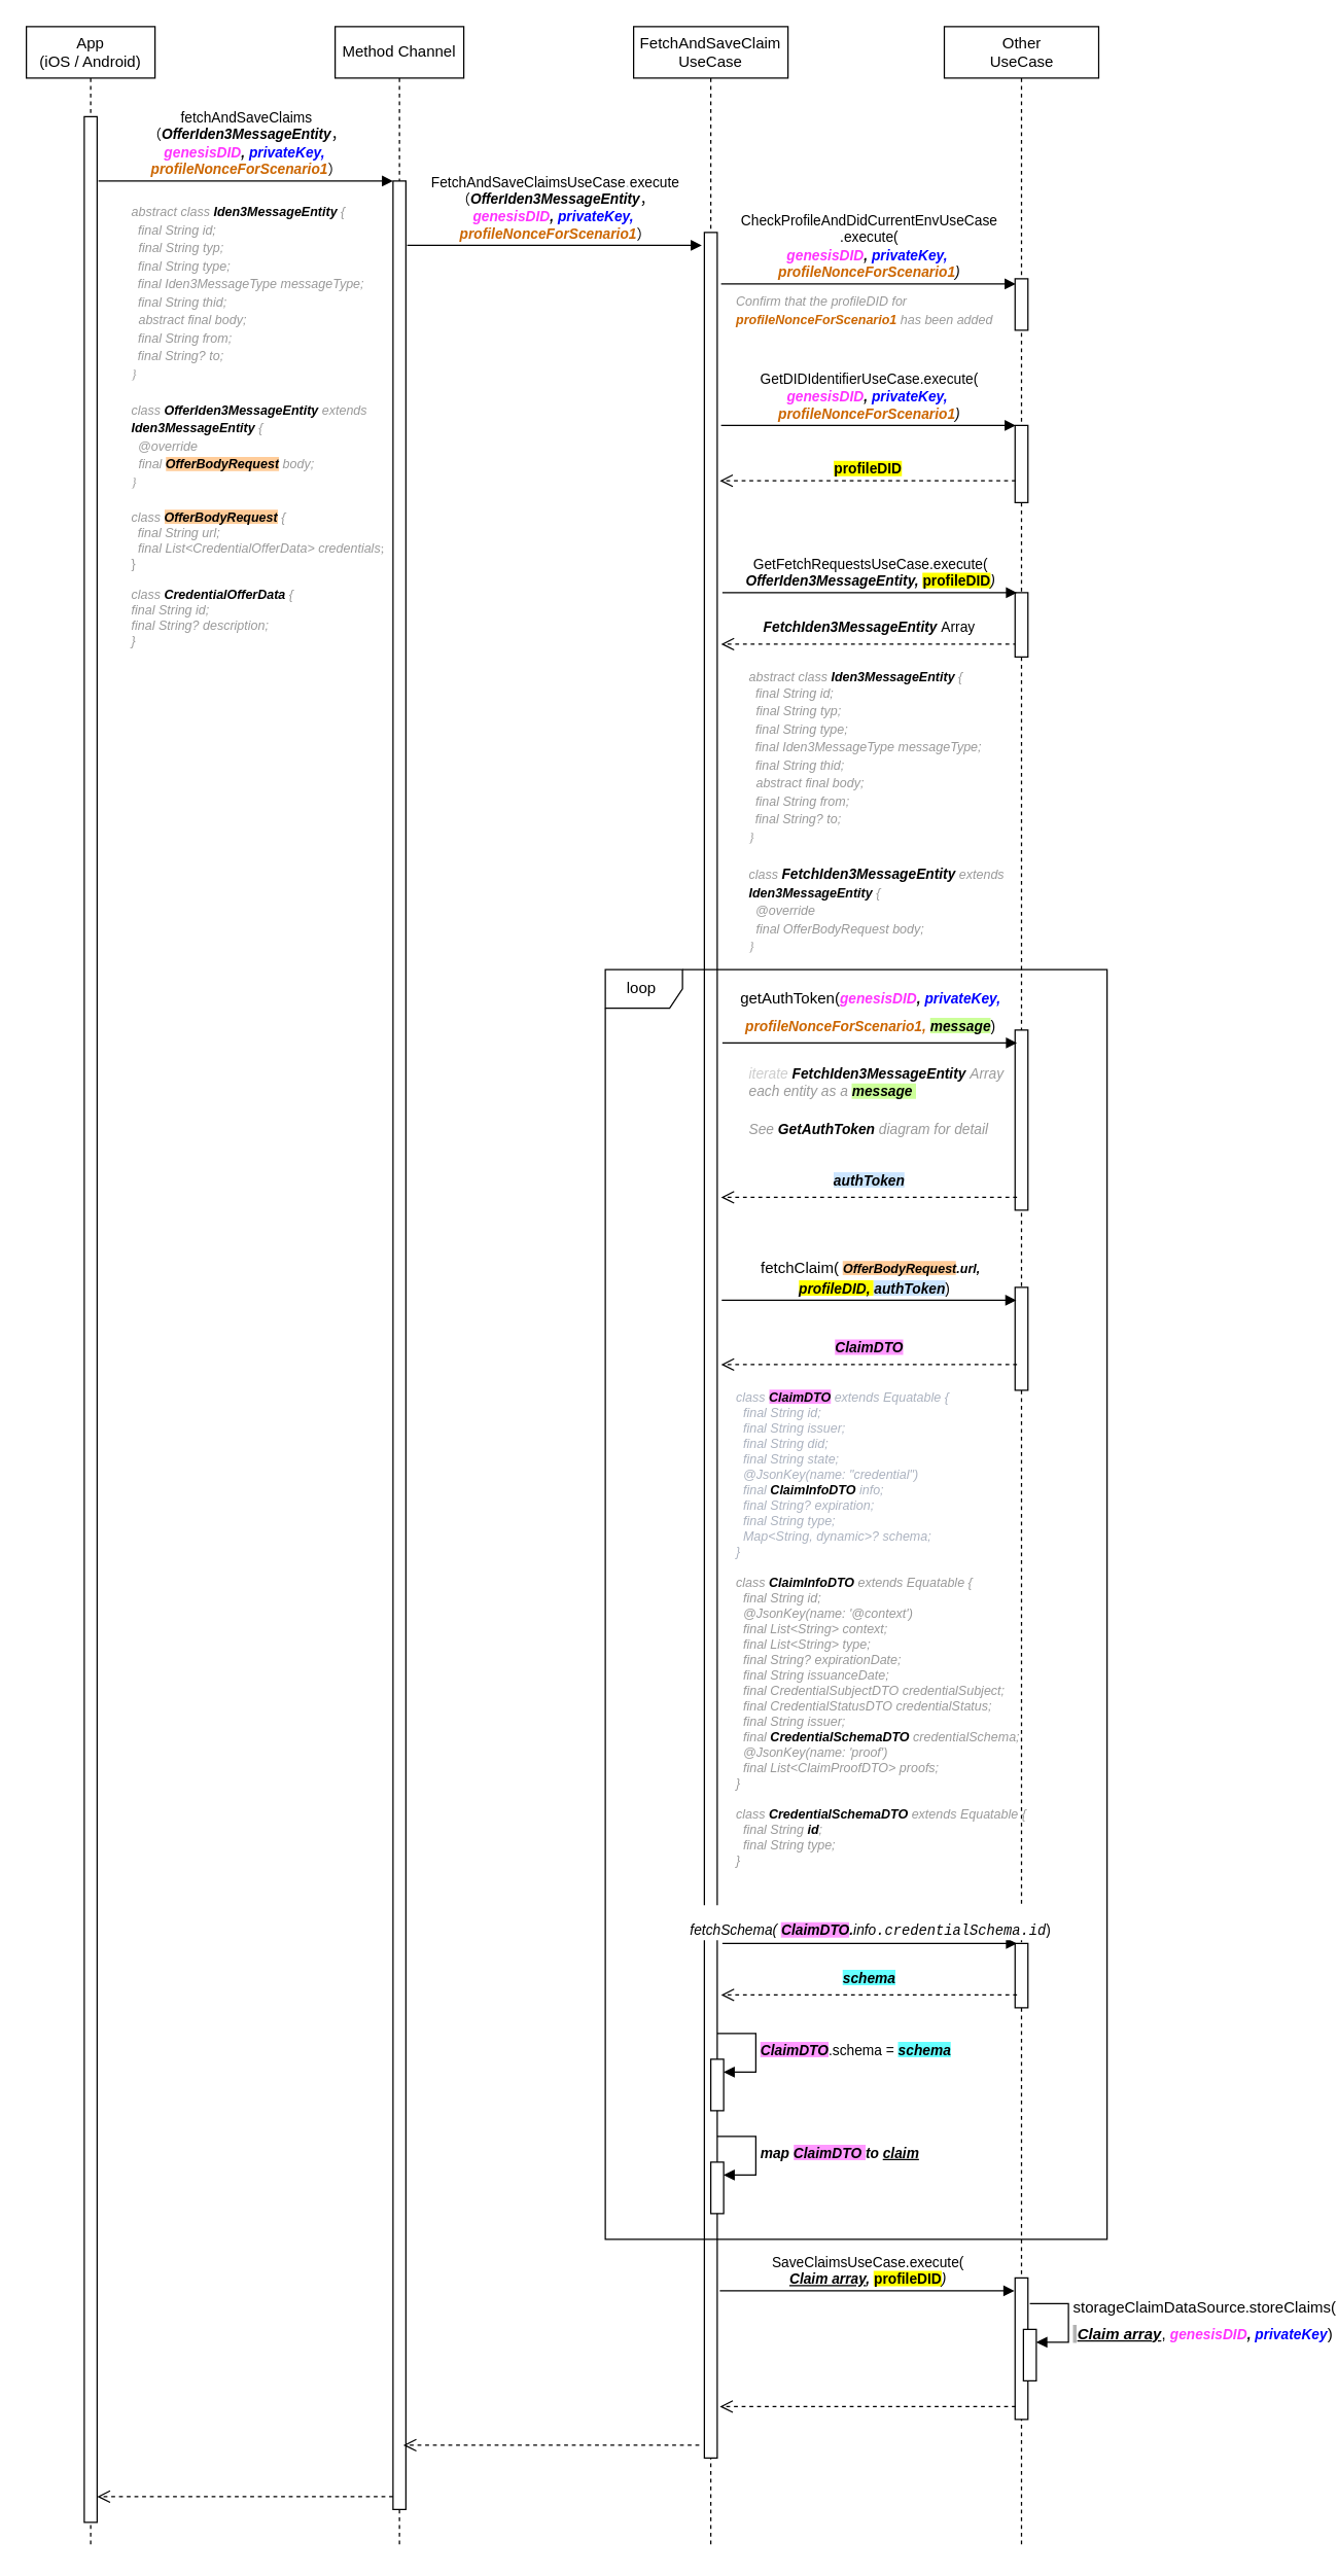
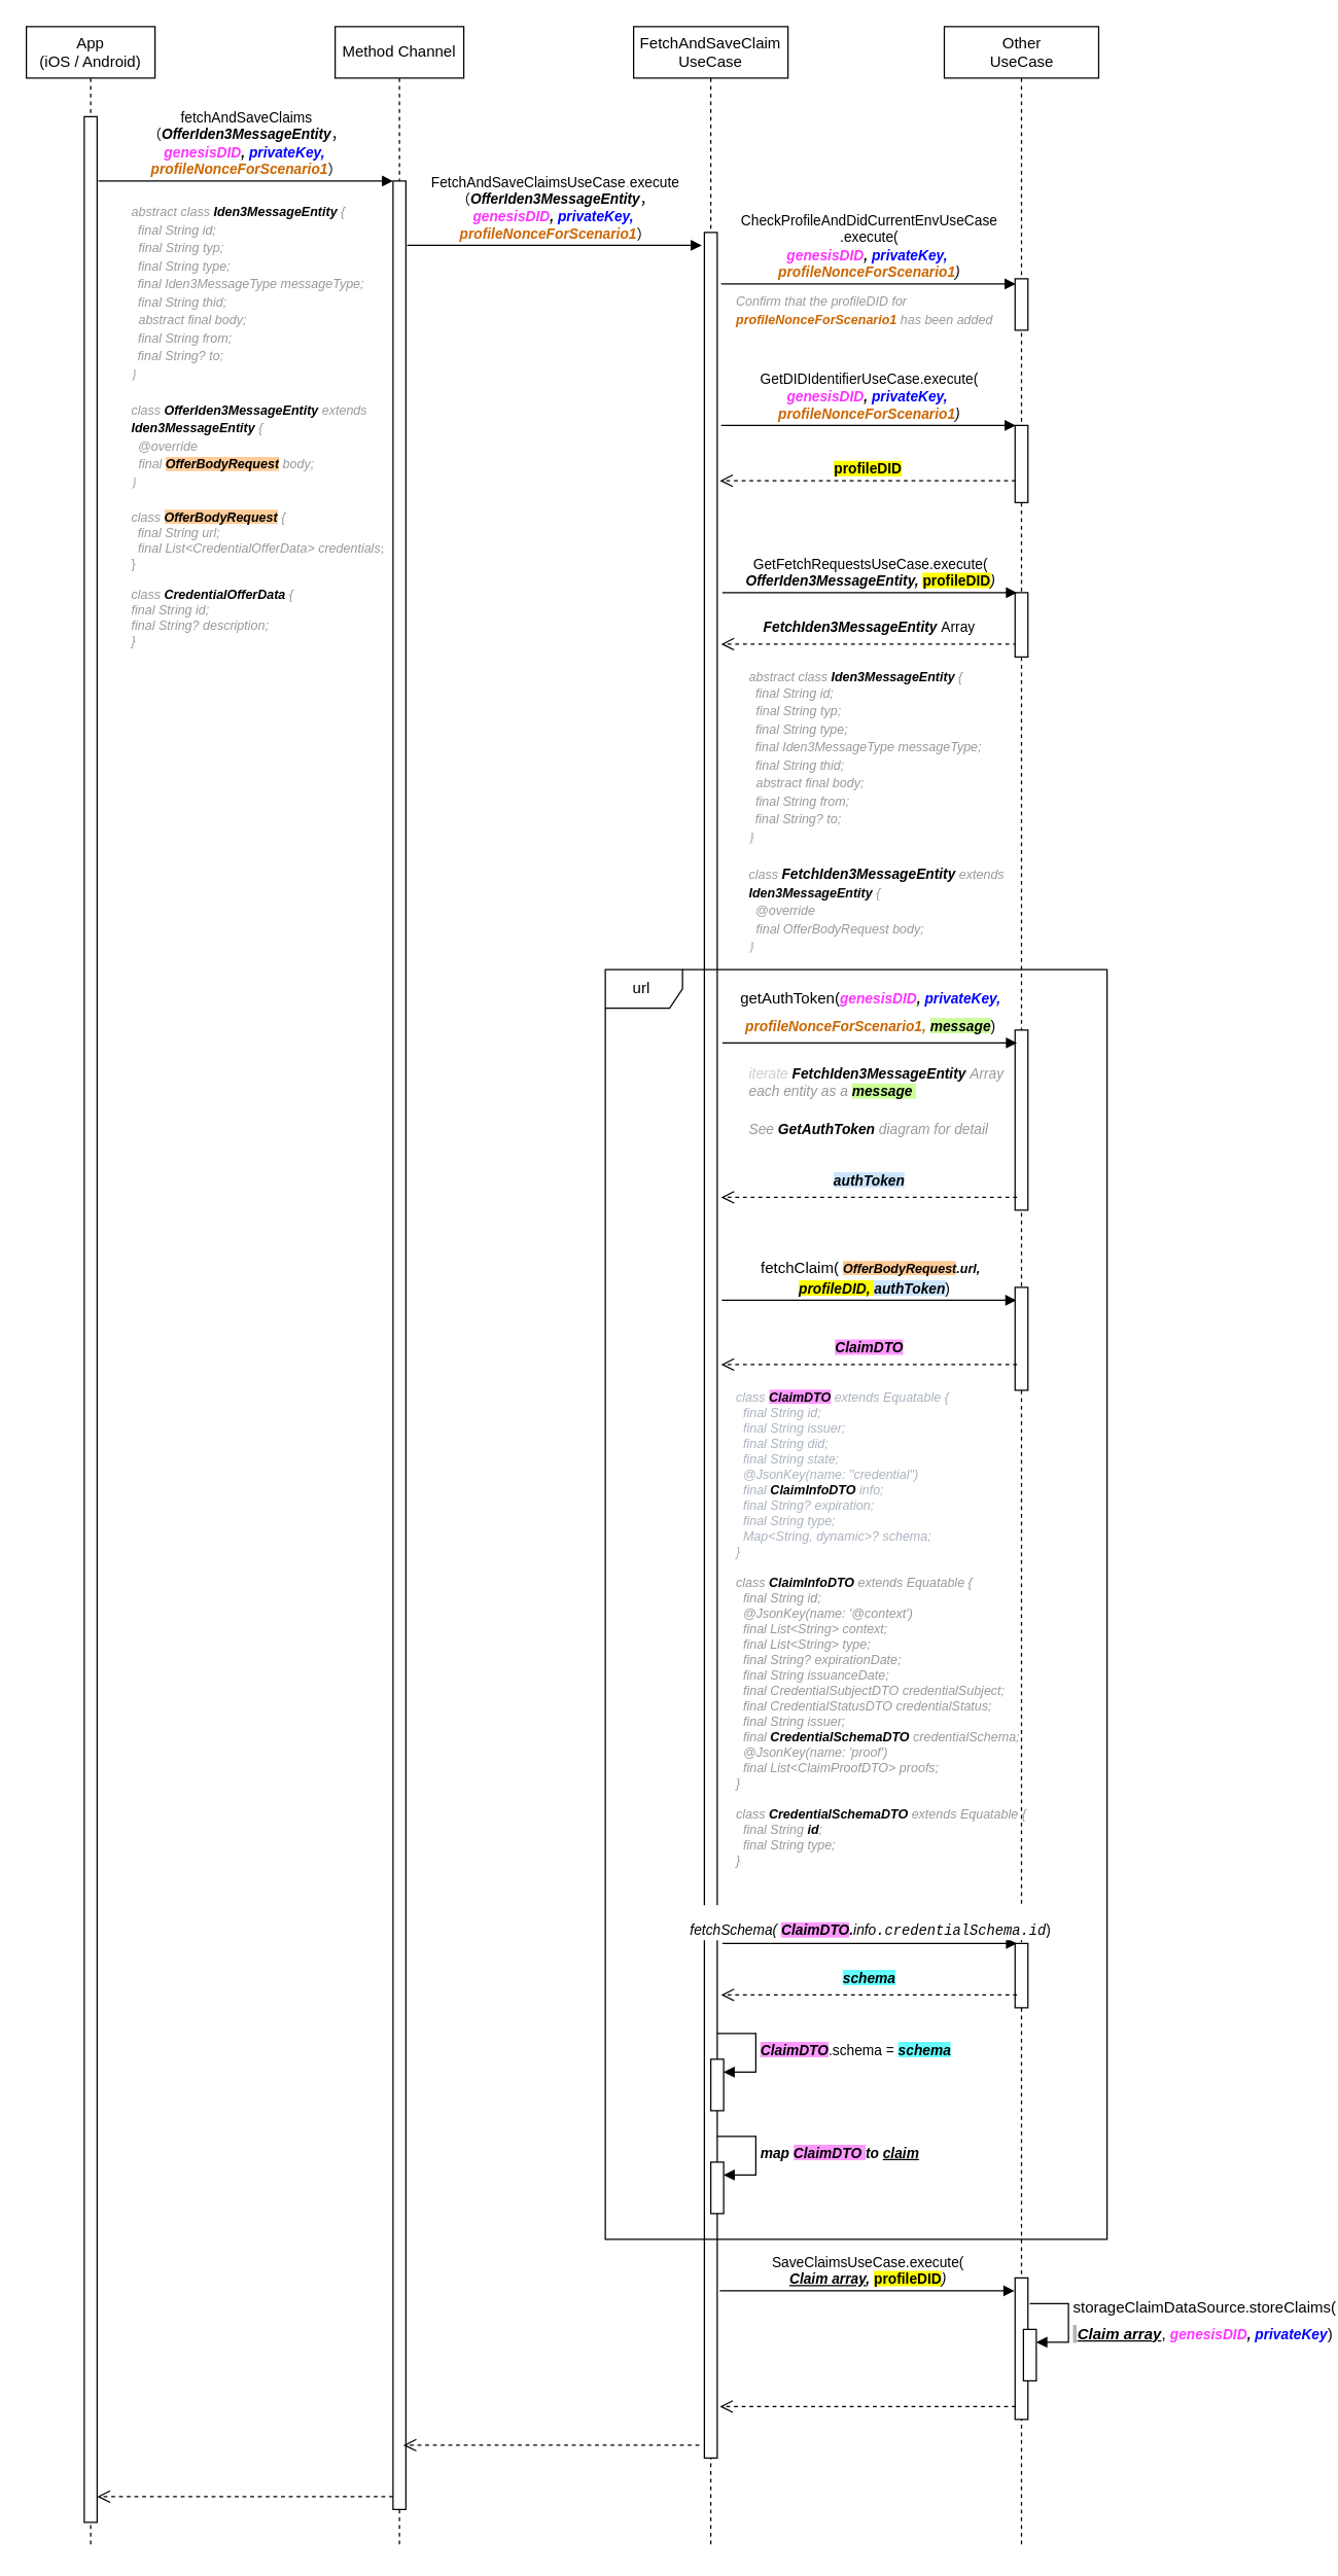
- <mxCell id="28" value="loop&amp;nbsp;" style="shape=umlFrame;whiteSpace=wrap;html=1;pointerEvents=0;" parent="1" vertex="1"><mxGeometry x="470" y="753" width="390" height="987" as="geometry" /></mxCell>
+ <mxCell id="28" value="url&amp;nbsp;" style="shape=umlFrame;whiteSpace=wrap;html=1;pointerEvents=0;" parent="1" vertex="1"><mxGeometry x="470" y="753" width="390" height="987" as="geometry" /></mxCell>
